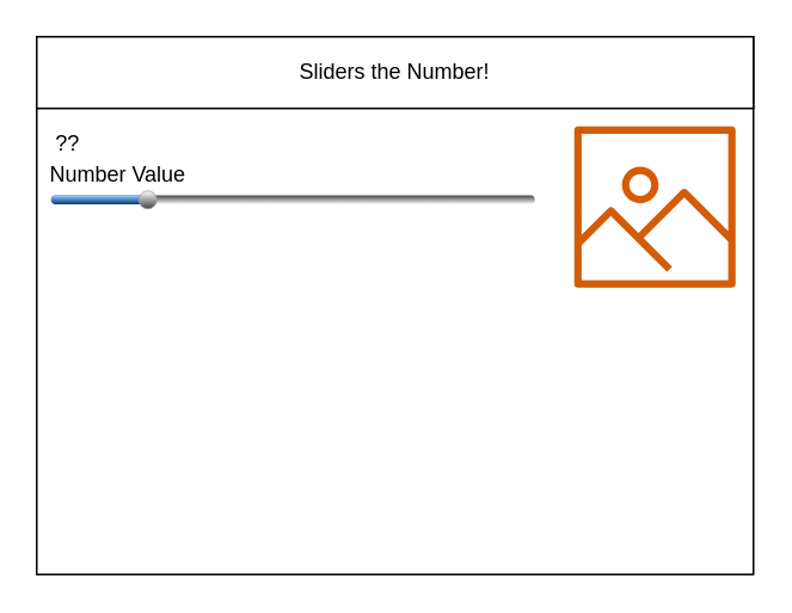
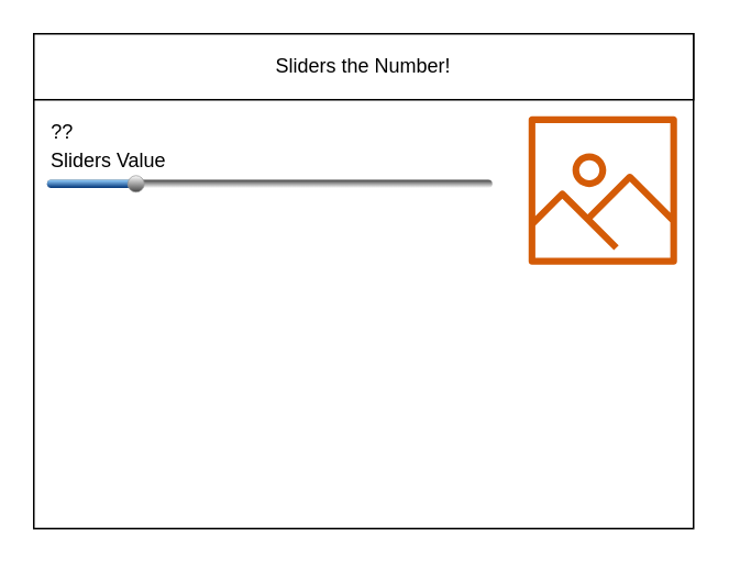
- <mxCell id="6" value="Number Value" style="text;html=1;align=center;verticalAlign=middle;resizable=0;points=[];autosize=1;strokeColor=none;fillColor=none;" vertex="1" parent="1"><mxGeometry x="20" y="87" width="90" height="20" as="geometry" /></mxCell>
+ <mxCell id="6" value="Sliders Value" style="text;html=1;align=center;verticalAlign=middle;resizable=0;points=[];autosize=1;strokeColor=none;fillColor=none;" vertex="1" parent="1"><mxGeometry x="20" y="87" width="90" height="20" as="geometry" /></mxCell>
